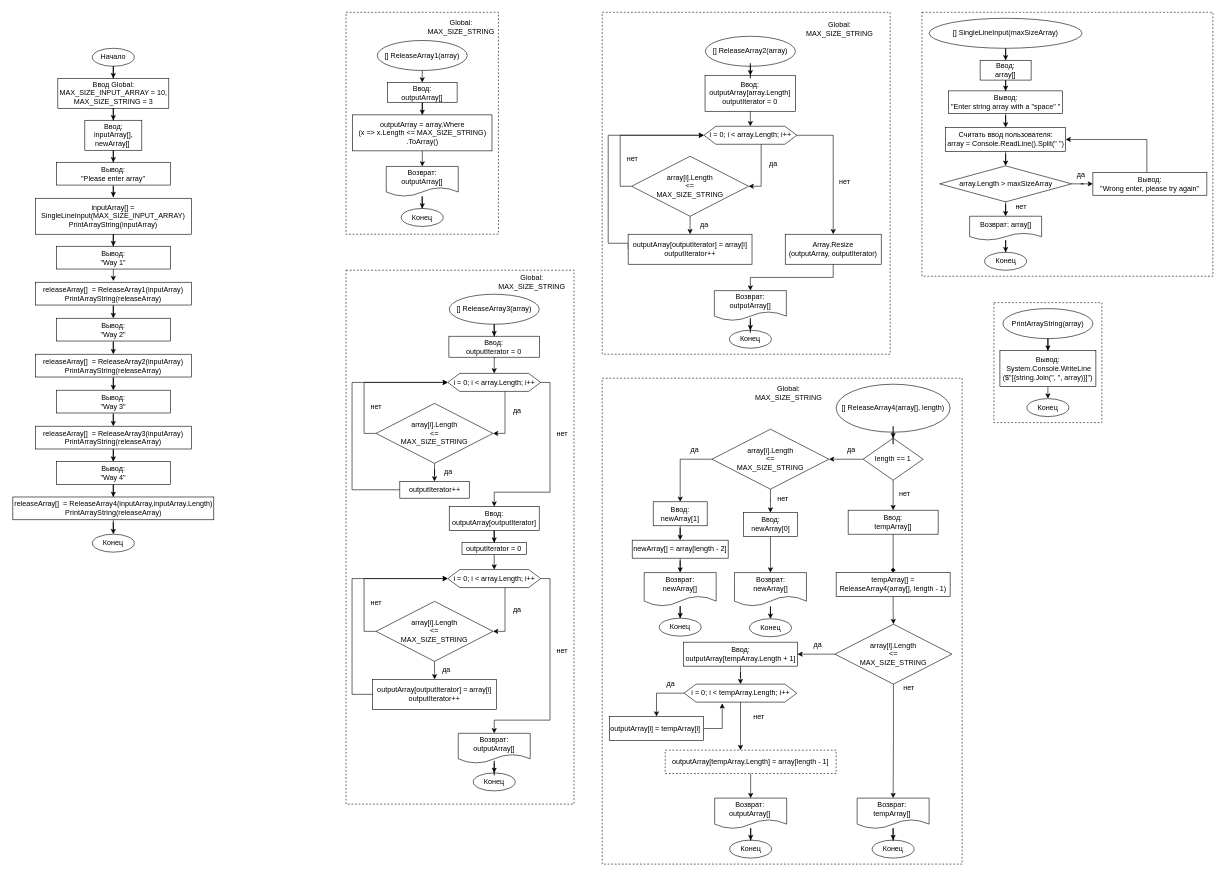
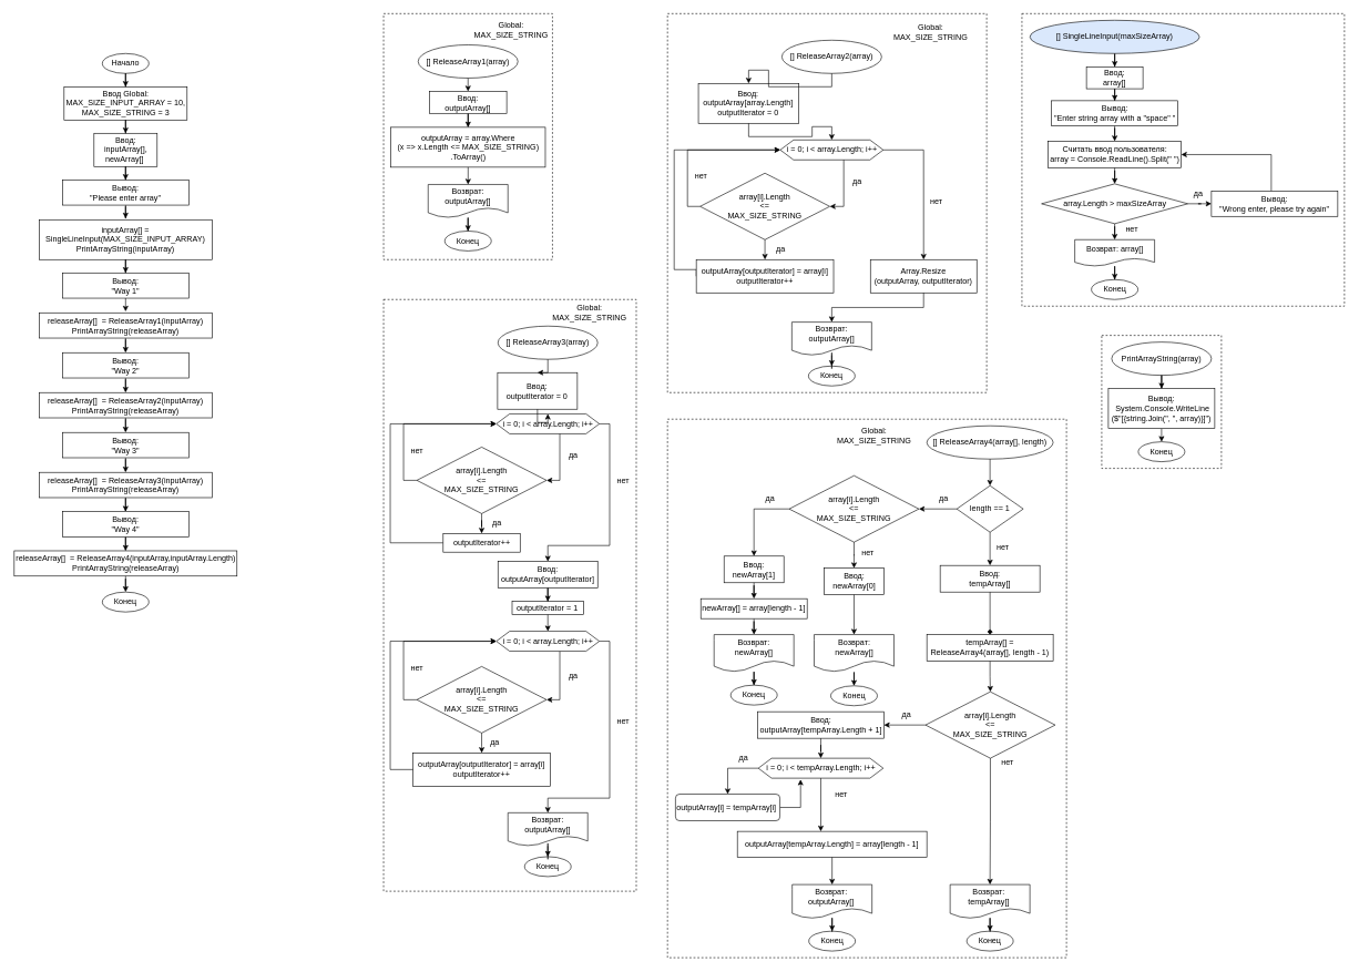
- <mxCell id="33" value="[] SingleLineInput(maxSizeArray)" style="ellipse;whiteSpace=wrap;html=1;" vertex="1" parent="30"><mxGeometry x="12" y="10" width="255" height="50" as="geometry" /></mxCell>
+ <mxCell id="33" value="[] SingleLineInput(maxSizeArray)" style="ellipse;whiteSpace=wrap;html=1;fillColor=#dae8fc;" vertex="1" parent="30"><mxGeometry x="12" y="10" width="255" height="50" as="geometry" /></mxCell>
- <mxCell id="73" value="Ввод:&lt;br&gt;outputArray[array.Length]&lt;br&gt;outputIterator = 0" style="rounded=0;whiteSpace=wrap;html=1;movable=1;resizable=1;rotatable=1;deletable=1;editable=1;locked=0;connectable=1;" vertex="1" parent="69"><mxGeometry x="171.43" y="105" width="151.13" height="60" as="geometry" /></mxCell>
+ <mxCell id="73" value="Ввод:&lt;br&gt;outputArray[array.Length]&lt;br&gt;outputIterator = 0" style="rounded=0;whiteSpace=wrap;html=1;movable=1;resizable=1;rotatable=1;deletable=1;editable=1;locked=0;connectable=1;" vertex="1" parent="69"><mxGeometry x="46.43" y="105" width="151.13" height="60" as="geometry" /></mxCell>
- <mxCell id="97" value="Ввод:&lt;br&gt;outputIterator = 0" style="rounded=0;whiteSpace=wrap;html=1;movable=1;resizable=1;rotatable=1;deletable=1;editable=1;locked=0;connectable=1;" vertex="1" parent="93"><mxGeometry x="171.43" y="110" width="151.13" height="35" as="geometry" /></mxCell>
+ <mxCell id="97" value="Ввод:&lt;br&gt;outputIterator = 0" style="rounded=0;whiteSpace=wrap;html=1;movable=1;resizable=1;rotatable=1;deletable=1;editable=1;locked=0;connectable=1;" vertex="1" parent="93"><mxGeometry x="171.43" y="110" width="120" height="55" as="geometry" /></mxCell>
- <mxCell id="132" value="[] ReleaseArray4(array[], length)" style="ellipse;whiteSpace=wrap;html=1;container=0;" vertex="1" parent="1"><mxGeometry x="1393" y="640" width="190" height="80" as="geometry" /></mxCell>
+ <mxCell id="132" value="[] ReleaseArray4(array[], length)" style="ellipse;whiteSpace=wrap;html=1;container=0;" vertex="1" parent="1"><mxGeometry x="1393" y="640" width="190" height="50" as="geometry" /></mxCell>
- <mxCell id="119" value="outputIterator = 0" style="rounded=0;whiteSpace=wrap;html=1;movable=1;resizable=1;rotatable=1;deletable=1;editable=1;locked=0;connectable=1;" vertex="1" parent="93"><mxGeometry x="193.28" y="454" width="107.44" height="20" as="geometry" /></mxCell>
+ <mxCell id="119" value="outputIterator = 1" style="rounded=0;whiteSpace=wrap;html=1;movable=1;resizable=1;rotatable=1;deletable=1;editable=1;locked=0;connectable=1;" vertex="1" parent="93"><mxGeometry x="193.28" y="454" width="107.44" height="20" as="geometry" /></mxCell>
- <mxCell id="145" value="newArray[] = array[length - 2]" style="rounded=0;whiteSpace=wrap;html=1;movable=1;resizable=1;rotatable=1;deletable=1;editable=1;locked=0;connectable=1;" vertex="1" parent="1"><mxGeometry x="1053" y="900" width="160" height="30" as="geometry" /></mxCell>
+ <mxCell id="145" value="newArray[] = array[length - 1]" style="rounded=0;whiteSpace=wrap;html=1;movable=1;resizable=1;rotatable=1;deletable=1;editable=1;locked=0;connectable=1;" vertex="1" parent="1"><mxGeometry x="1053" y="900" width="160" height="30" as="geometry" /></mxCell>
- <mxCell id="169" value="outputArray[i] = tempArray[i]&amp;nbsp;" style="rounded=0;whiteSpace=wrap;html=1;movable=1;resizable=1;rotatable=1;deletable=1;editable=1;locked=0;connectable=1;" vertex="1" parent="1"><mxGeometry x="1015" y="1194" width="157" height="40" as="geometry" /></mxCell>
+ <mxCell id="169" value="outputArray[i] = tempArray[i]&amp;nbsp;" style="whiteSpace=wrap;html=1;movable=1;resizable=1;rotatable=1;deletable=1;editable=1;locked=0;connectable=1;rounded=1;" vertex="1" parent="1"><mxGeometry x="1015" y="1194" width="157" height="40" as="geometry" /></mxCell>
- <mxCell id="171" value="outputArray[tempArray.Length] = array[length - 1]" style="rounded=0;whiteSpace=wrap;html=1;movable=1;resizable=1;rotatable=1;deletable=1;editable=1;locked=0;connectable=1;dashed=1;" vertex="1" parent="1"><mxGeometry x="1108" y="1250" width="285" height="39" as="geometry" /></mxCell>
+ <mxCell id="171" value="outputArray[tempArray.Length] = array[length - 1]" style="rounded=0;whiteSpace=wrap;html=1;movable=1;resizable=1;rotatable=1;deletable=1;editable=1;locked=0;connectable=1;" vertex="1" parent="1"><mxGeometry x="1108" y="1250" width="285" height="39" as="geometry" /></mxCell>
